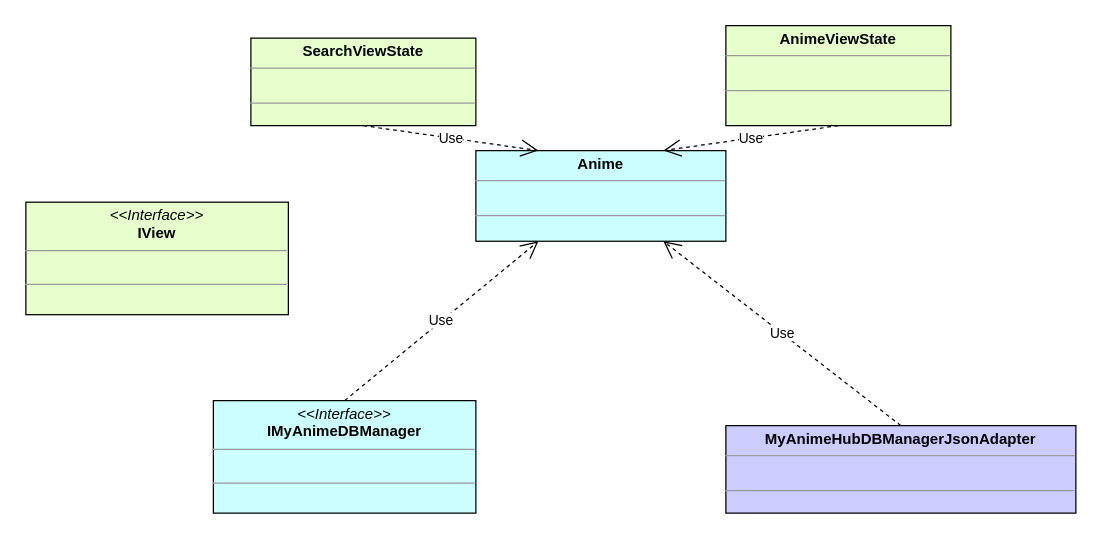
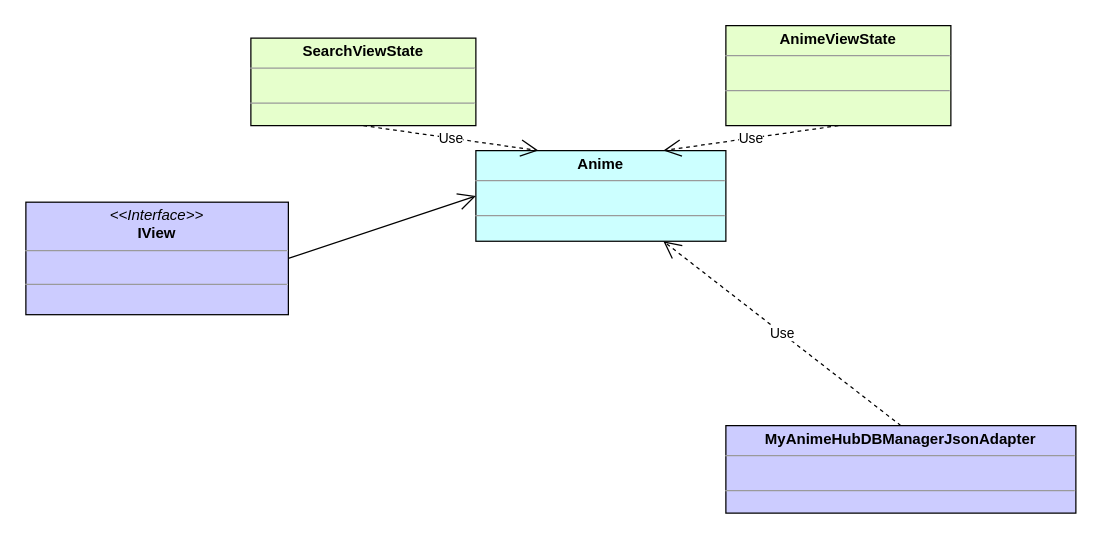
+ <mxCell id="4" value="" style="endArrow=open;endFill=1;endSize=12;html=1;rounded=0;exitX=1;exitY=0.5;exitDx=0;exitDy=0;entryX=0;entryY=0.5;entryDx=0;entryDy=0;" parent="1" source="3" target="2" edge="1"><mxGeometry width="160" relative="1" as="geometry"><mxPoint x="210" y="270" as="sourcePoint" /><mxPoint x="370" y="270" as="targetPoint" /></mxGeometry></mxCell>
- <mxCell id="3" value="&lt;p style=&quot;margin: 0px ; margin-top: 4px ; text-align: center&quot;&gt;&lt;i&gt;&amp;lt;&amp;lt;Interface&amp;gt;&amp;gt;&lt;/i&gt;&lt;br&gt;&lt;b&gt;IView&lt;/b&gt;&lt;/p&gt;&lt;hr size=&quot;1&quot;&gt;&lt;p style=&quot;margin: 0px ; margin-left: 4px&quot;&gt;&lt;br&gt;&lt;/p&gt;&lt;hr size=&quot;1&quot;&gt;&lt;p style=&quot;margin: 0px 0px 0px 4px&quot;&gt;&lt;br&gt;&lt;/p&gt;" style="verticalAlign=top;align=left;overflow=fill;fontSize=12;fontFamily=Helvetica;html=1;fillColor=#E6FFCC;" parent="1" vertex="1"><mxGeometry x="20" y="161.25" width="210" height="90" as="geometry" /></mxCell>
+ <mxCell id="3" value="&lt;p style=&quot;margin: 0px ; margin-top: 4px ; text-align: center&quot;&gt;&lt;i&gt;&amp;lt;&amp;lt;Interface&amp;gt;&amp;gt;&lt;/i&gt;&lt;br&gt;&lt;b&gt;IView&lt;/b&gt;&lt;/p&gt;&lt;hr size=&quot;1&quot;&gt;&lt;p style=&quot;margin: 0px ; margin-left: 4px&quot;&gt;&lt;br&gt;&lt;/p&gt;&lt;hr size=&quot;1&quot;&gt;&lt;p style=&quot;margin: 0px 0px 0px 4px&quot;&gt;&lt;br&gt;&lt;/p&gt;" style="verticalAlign=top;align=left;overflow=fill;fontSize=12;fontFamily=Helvetica;html=1;fillColor=#ccccff;" parent="1" vertex="1"><mxGeometry x="20" y="161.25" width="210" height="90" as="geometry" /></mxCell>
- <mxCell id="7" value="Use" style="endArrow=open;endSize=12;dashed=1;html=1;rounded=0;entryX=0.25;entryY=1;entryDx=0;entryDy=0;exitX=0.5;exitY=0;exitDx=0;exitDy=0;" parent="1" source="5" target="2" edge="1"><mxGeometry width="160" relative="1" as="geometry"><mxPoint x="430" y="490" as="sourcePoint" /><mxPoint x="590" y="490" as="targetPoint" /></mxGeometry></mxCell>
- <mxCell id="5" value="&lt;p style=&quot;margin: 0px ; margin-top: 4px ; text-align: center&quot;&gt;&lt;i&gt;&amp;lt;&amp;lt;Interface&amp;gt;&amp;gt;&lt;/i&gt;&lt;br&gt;&lt;b&gt;IMyAnimeDBManager&lt;/b&gt;&lt;/p&gt;&lt;hr size=&quot;1&quot;&gt;&lt;p style=&quot;margin: 0px ; margin-left: 4px&quot;&gt;&lt;br&gt;&lt;/p&gt;&lt;hr size=&quot;1&quot;&gt;&lt;p style=&quot;margin: 0px 0px 0px 4px&quot;&gt;&lt;br&gt;&lt;/p&gt;" style="verticalAlign=top;align=left;overflow=fill;fontSize=12;fontFamily=Helvetica;html=1;fillColor=#CCFFFF;" parent="1" vertex="1"><mxGeometry x="170" y="320" width="210" height="90" as="geometry" /></mxCell>
